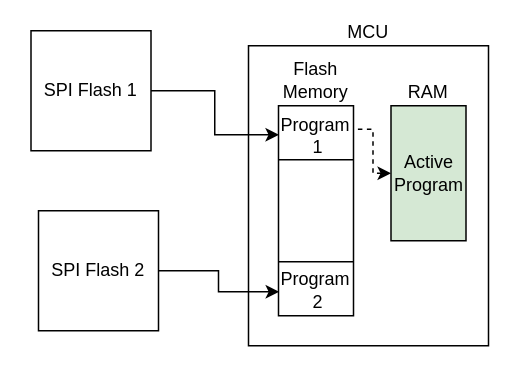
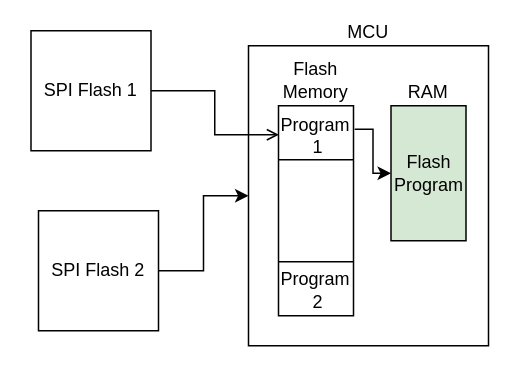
- <mxCell id="8" style="edgeStyle=orthogonalEdgeStyle;rounded=0;orthogonalLoop=1;jettySize=auto;html=1;exitX=1;exitY=0.5;exitDx=0;exitDy=0;entryX=0.006;entryY=0.138;entryDx=0;entryDy=0;entryPerimeter=0;" edge="1" parent="1" source="2" target="6"><mxGeometry relative="1" as="geometry" /></mxCell>
+ <mxCell id="8" style="edgeStyle=orthogonalEdgeStyle;rounded=0;orthogonalLoop=1;jettySize=auto;html=1;exitX=1;exitY=0.5;exitDx=0;exitDy=0;entryX=0.006;entryY=0.138;entryDx=0;entryDy=0;entryPerimeter=0;endArrow=open;" edge="1" parent="1" source="2" target="6"><mxGeometry relative="1" as="geometry" /></mxCell>
- <mxCell id="13" style="edgeStyle=orthogonalEdgeStyle;rounded=0;orthogonalLoop=1;jettySize=auto;html=1;exitX=0;exitY=0.5;exitDx=0;exitDy=0;entryX=1.016;entryY=0.112;entryDx=0;entryDy=0;entryPerimeter=0;startArrow=classic;startFill=1;endArrow=none;endFill=0;dashed=1;" edge="1" parent="1" source="12" target="6"><mxGeometry relative="1" as="geometry"><Array as="points"><mxPoint x="248" y="115" /><mxPoint x="248" y="86" /></Array></mxGeometry></mxCell>
+ <mxCell id="13" style="edgeStyle=orthogonalEdgeStyle;rounded=0;orthogonalLoop=1;jettySize=auto;html=1;exitX=0;exitY=0.5;exitDx=0;exitDy=0;entryX=1.016;entryY=0.112;entryDx=0;entryDy=0;entryPerimeter=0;startArrow=classic;startFill=1;endArrow=none;endFill=0;" edge="1" parent="1" source="12" target="6"><mxGeometry relative="1" as="geometry"><Array as="points"><mxPoint x="248" y="115" /><mxPoint x="248" y="86" /></Array></mxGeometry></mxCell>
- <mxCell id="14" value="Active&lt;div&gt;Program&lt;/div&gt;" style="text;html=1;align=center;verticalAlign=middle;resizable=0;points=[];autosize=1;strokeColor=none;fillColor=none;" vertex="1" parent="1"><mxGeometry x="250" y="95" width="70" height="40" as="geometry" /></mxCell>
+ <mxCell id="14" value="Flash&lt;div&gt;Program&lt;/div&gt;" style="text;html=1;align=center;verticalAlign=middle;resizable=0;points=[];autosize=1;strokeColor=none;fillColor=none;" vertex="1" parent="1"><mxGeometry x="250" y="95" width="70" height="40" as="geometry" /></mxCell>
- <mxCell id="11" style="edgeStyle=orthogonalEdgeStyle;rounded=0;orthogonalLoop=1;jettySize=auto;html=1;exitX=1;exitY=0.5;exitDx=0;exitDy=0;entryX=0.008;entryY=0.886;entryDx=0;entryDy=0;entryPerimeter=0;" edge="1" parent="1" source="3" target="6"><mxGeometry relative="1" as="geometry" /></mxCell>
+ <mxCell id="11" style="edgeStyle=orthogonalEdgeStyle;rounded=0;orthogonalLoop=1;jettySize=auto;html=1;exitX=1;exitY=0.5;exitDx=0;exitDy=0;" edge="1" parent="1" source="3" target="4"><mxGeometry relative="1" as="geometry" /></mxCell>
